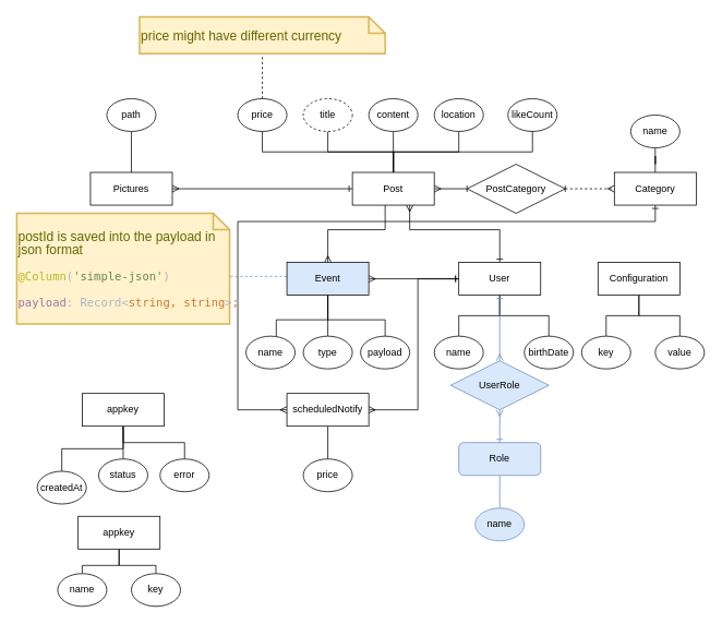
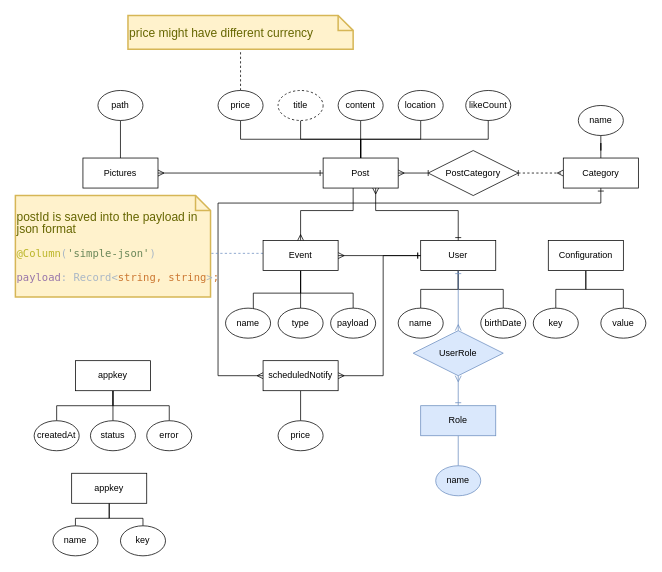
- <mxCell id="35" value="Event" style="whiteSpace=wrap;html=1;align=center;fillColor=#dae8fc;" parent="1" vertex="1"><mxGeometry x="350" y="320" width="100" height="40" as="geometry" /></mxCell>
+ <mxCell id="35" value="Event" style="whiteSpace=wrap;html=1;align=center;" parent="1" vertex="1"><mxGeometry x="350" y="320" width="100" height="40" as="geometry" /></mxCell>
- <mxCell id="66" value="Role" style="whiteSpace=wrap;html=1;align=center;fillColor=#dae8fc;strokeColor=#6c8ebf;rounded=1;" vertex="1" parent="1"><mxGeometry x="560" y="540" width="100" height="40" as="geometry" /></mxCell>
+ <mxCell id="66" value="Role" style="whiteSpace=wrap;html=1;align=center;fillColor=#dae8fc;strokeColor=#6c8ebf;" vertex="1" parent="1"><mxGeometry x="560" y="540" width="100" height="40" as="geometry" /></mxCell>
- <mxCell id="64" value="createdAt" style="ellipse;whiteSpace=wrap;html=1;align=center;" parent="1" vertex="1"><mxGeometry x="45" y="575" width="60" height="40" as="geometry" /></mxCell>
+ <mxCell id="64" value="createdAt" style="ellipse;whiteSpace=wrap;html=1;align=center;" parent="1" vertex="1"><mxGeometry x="45" y="560" width="60" height="40" as="geometry" /></mxCell>
